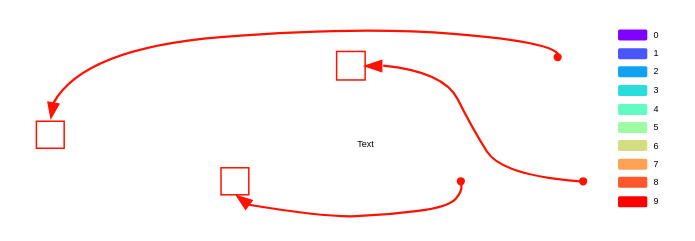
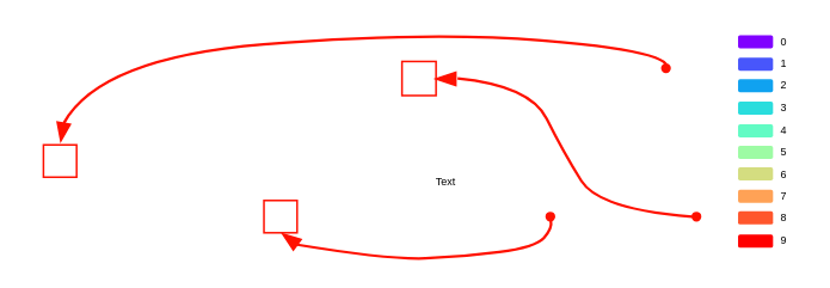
- <mxCell id="3" value="Text" style="text;html=1;strokeColor=none;fillColor=none;align=center;verticalAlign=middle;whiteSpace=wrap;rounded=0;" vertex="1" parent="1"><mxGeometry x="457" y="177" width="60" height="30" as="geometry" /></mxCell>
+ <mxCell id="3" value="Text" style="text;html=1;strokeColor=none;fillColor=none;align=center;verticalAlign=middle;whiteSpace=wrap;rounded=0;" vertex="1" parent="1"><mxGeometry x="467" y="187" width="60" height="30" as="geometry" /></mxCell>
